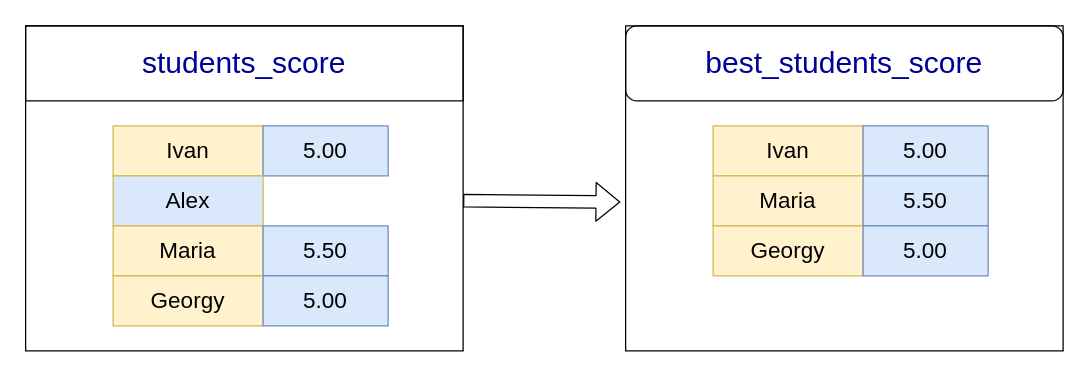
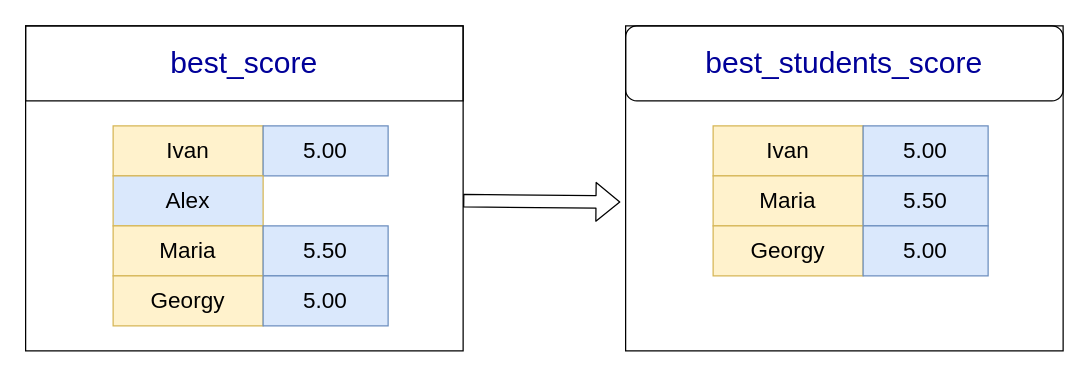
- <mxCell id="11" value="&lt;font style=&quot;font-size: 24px&quot; color=&quot;#000099&quot;&gt;students_score&lt;/font&gt;" style="rounded=0;whiteSpace=wrap;html=1;fillColor=none;gradientColor=none;" parent="2" vertex="1"><mxGeometry width="350" height="60" as="geometry" /></mxCell>
+ <mxCell id="11" value="&lt;font style=&quot;font-size: 24px&quot; color=&quot;#000099&quot;&gt;best_score&lt;/font&gt;" style="rounded=0;whiteSpace=wrap;html=1;fillColor=none;gradientColor=none;" parent="2" vertex="1"><mxGeometry width="350" height="60" as="geometry" /></mxCell>
